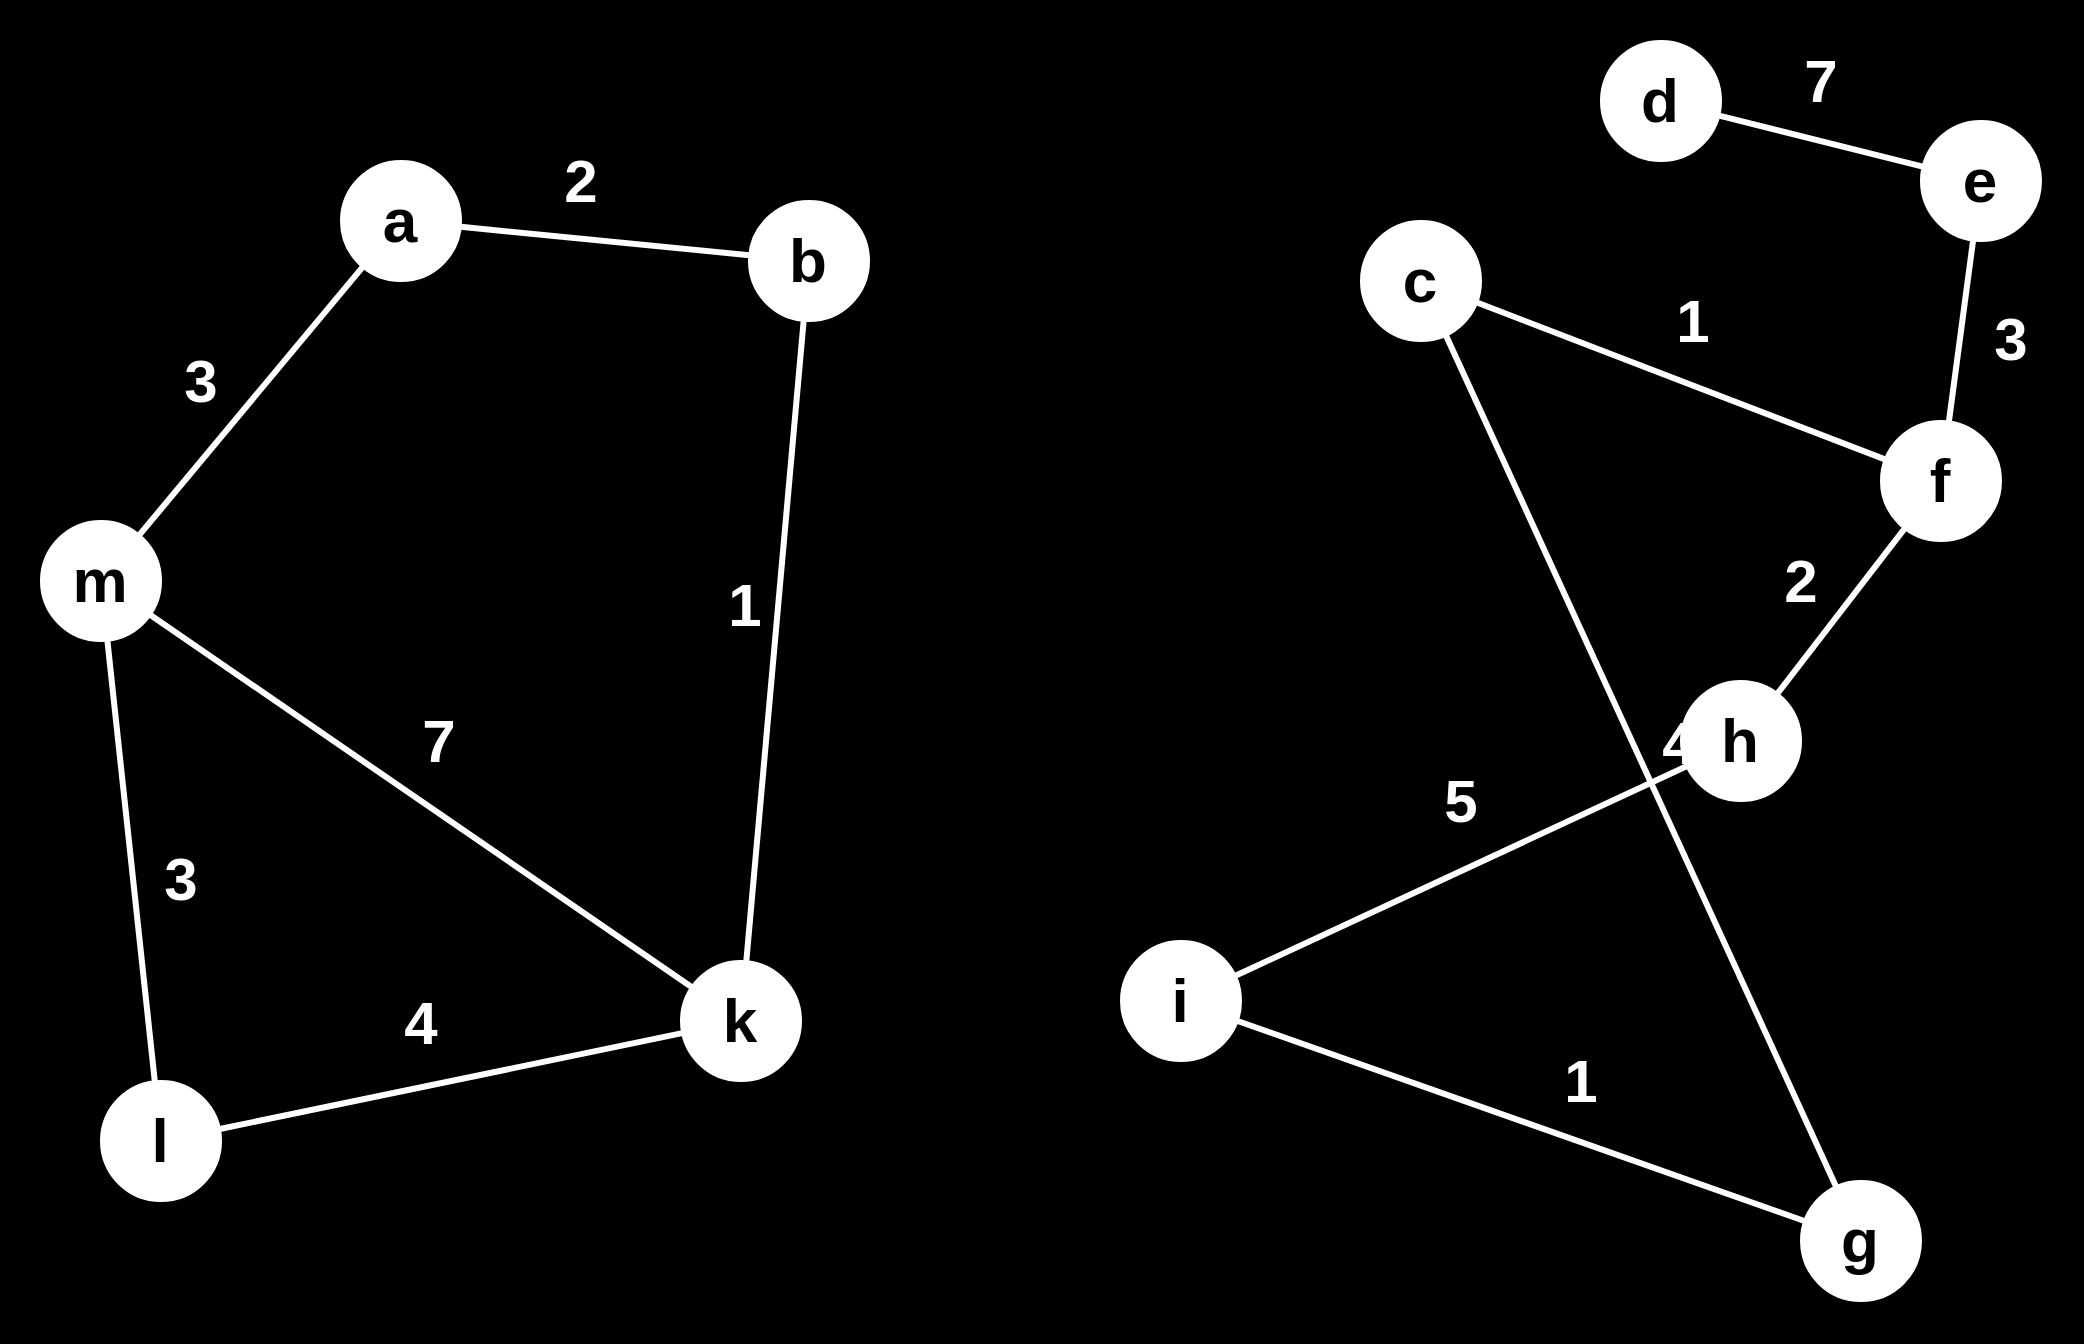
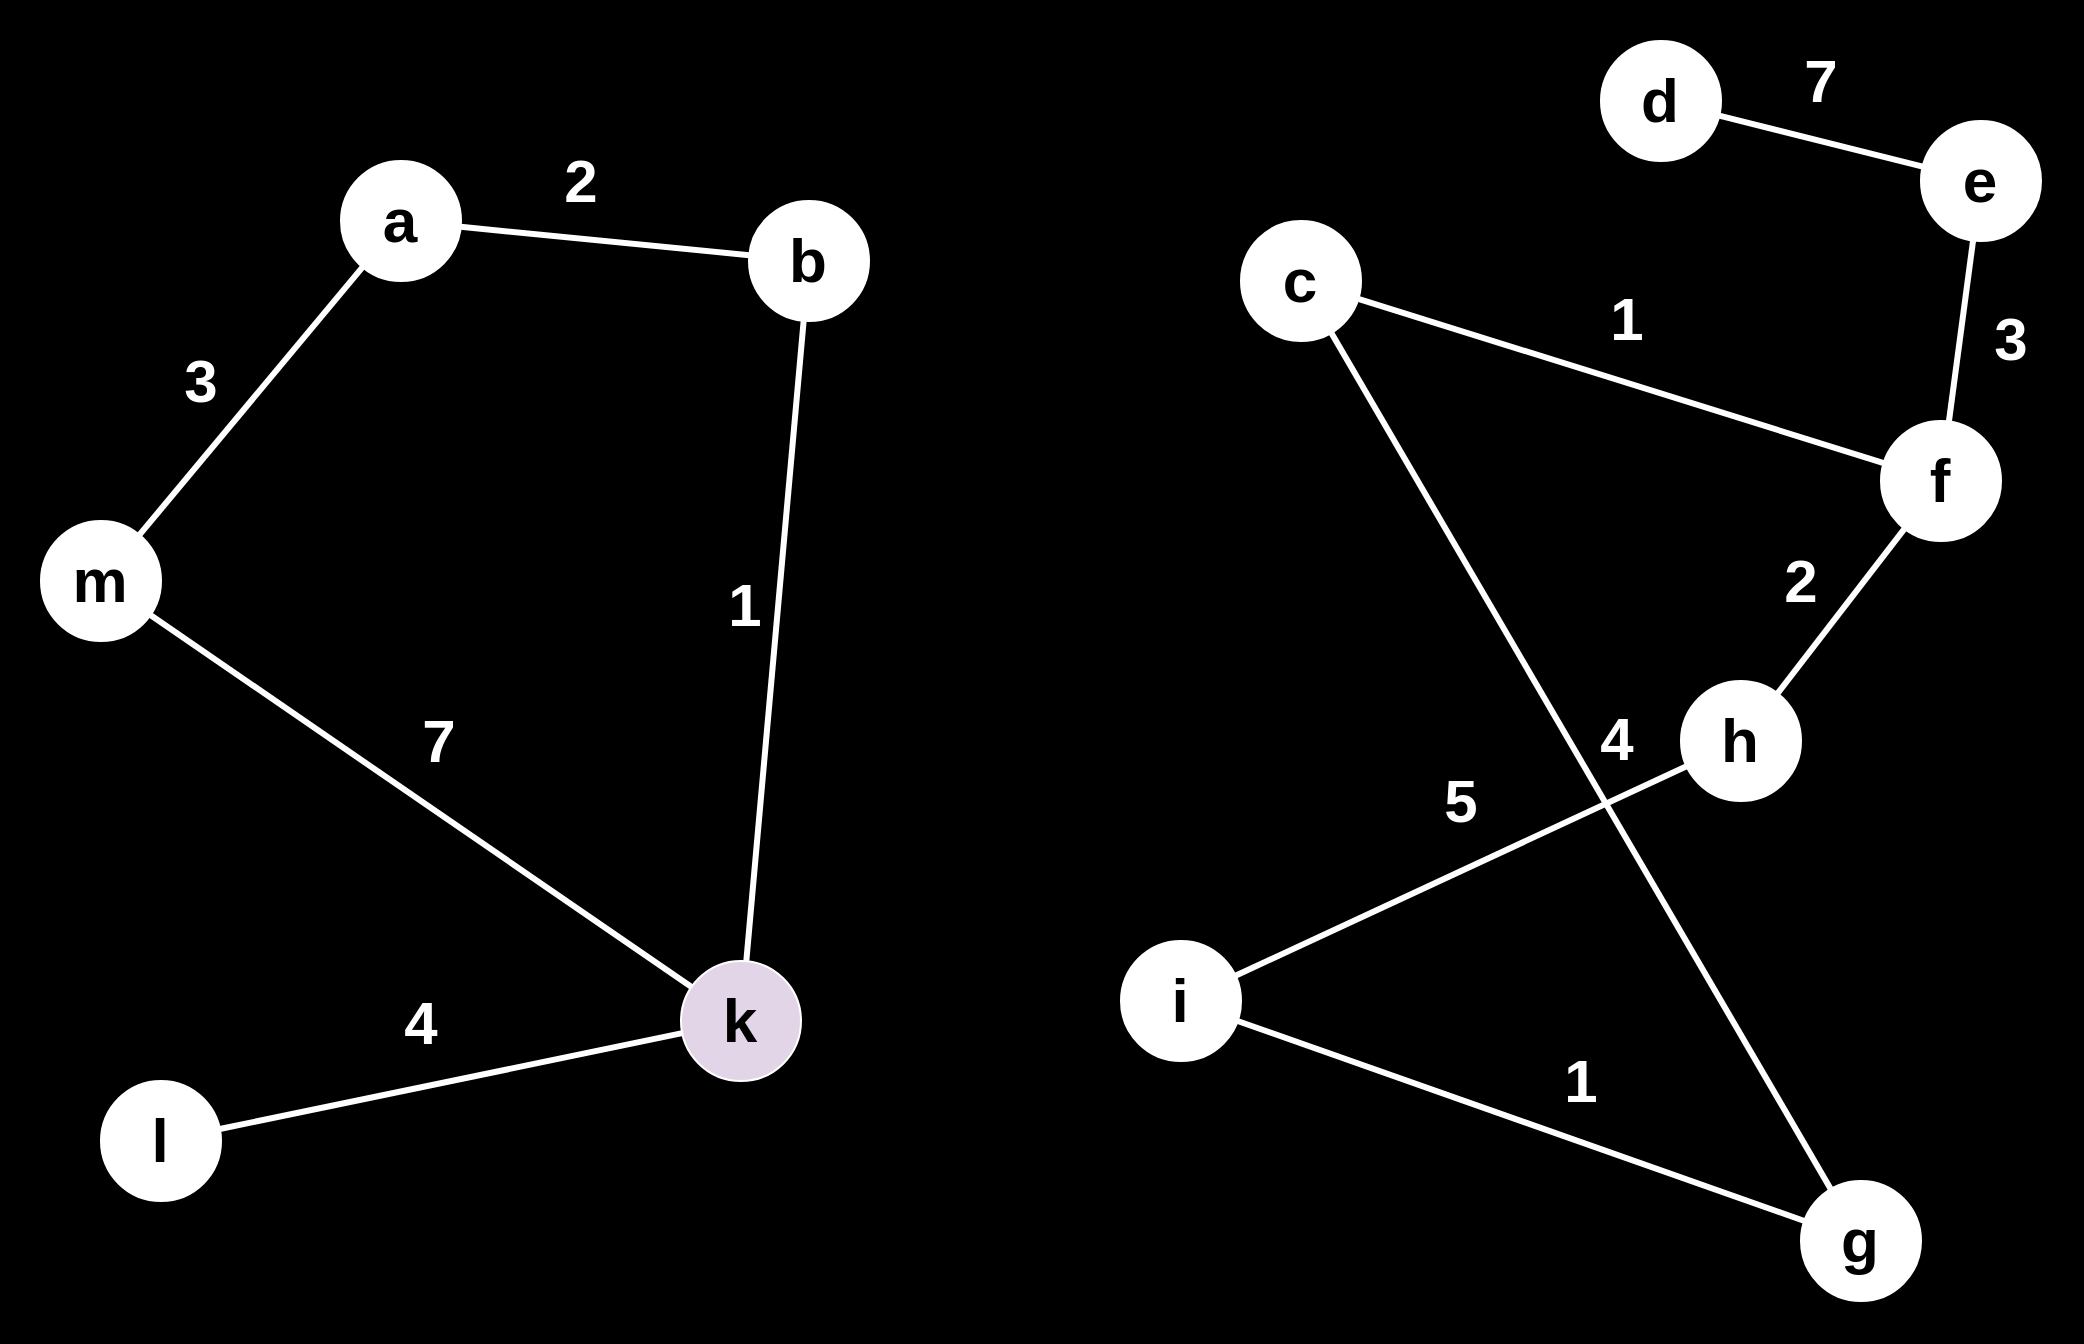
- <mxCell id="11" value="c" style="ellipse;whiteSpace=wrap;html=1;aspect=fixed;fontSize=31;strokeColor=#FFFFFF;fontStyle=1" vertex="1" parent="1"><mxGeometry x="680" y="110" width="60" height="60" as="geometry" /></mxCell>
+ <mxCell id="11" value="c" style="ellipse;whiteSpace=wrap;html=1;aspect=fixed;fontSize=31;strokeColor=#FFFFFF;fontStyle=1" vertex="1" parent="1"><mxGeometry x="620" y="110" width="60" height="60" as="geometry" /></mxCell>
- <mxCell id="20" value="3" style="endArrow=none;html=1;rounded=0;fontSize=30;fontStyle=1;strokeColor=#FFFFFF;labelBackgroundColor=none;fontColor=#FFFFFF;strokeWidth=3;" edge="1" parent="1" source="10" target="4"><mxGeometry x="-0.114" y="-24" width="50" height="50" relative="1" as="geometry"><mxPoint x="528" y="534" as="sourcePoint" /><mxPoint x="482" y="476" as="targetPoint" /><mxPoint y="-1" as="offset" /></mxGeometry></mxCell>
- <mxCell id="6" value="k" style="ellipse;whiteSpace=wrap;html=1;aspect=fixed;fontSize=31;strokeColor=#FFFFFF;fontStyle=1" vertex="1" parent="1"><mxGeometry x="340" y="480" width="60" height="60" as="geometry" /></mxCell>
+ <mxCell id="6" value="k" style="ellipse;whiteSpace=wrap;html=1;aspect=fixed;fontSize=31;strokeColor=#FFFFFF;fontStyle=1;fillColor=#e1d5e7;" vertex="1" parent="1"><mxGeometry x="340" y="480" width="60" height="60" as="geometry" /></mxCell>
